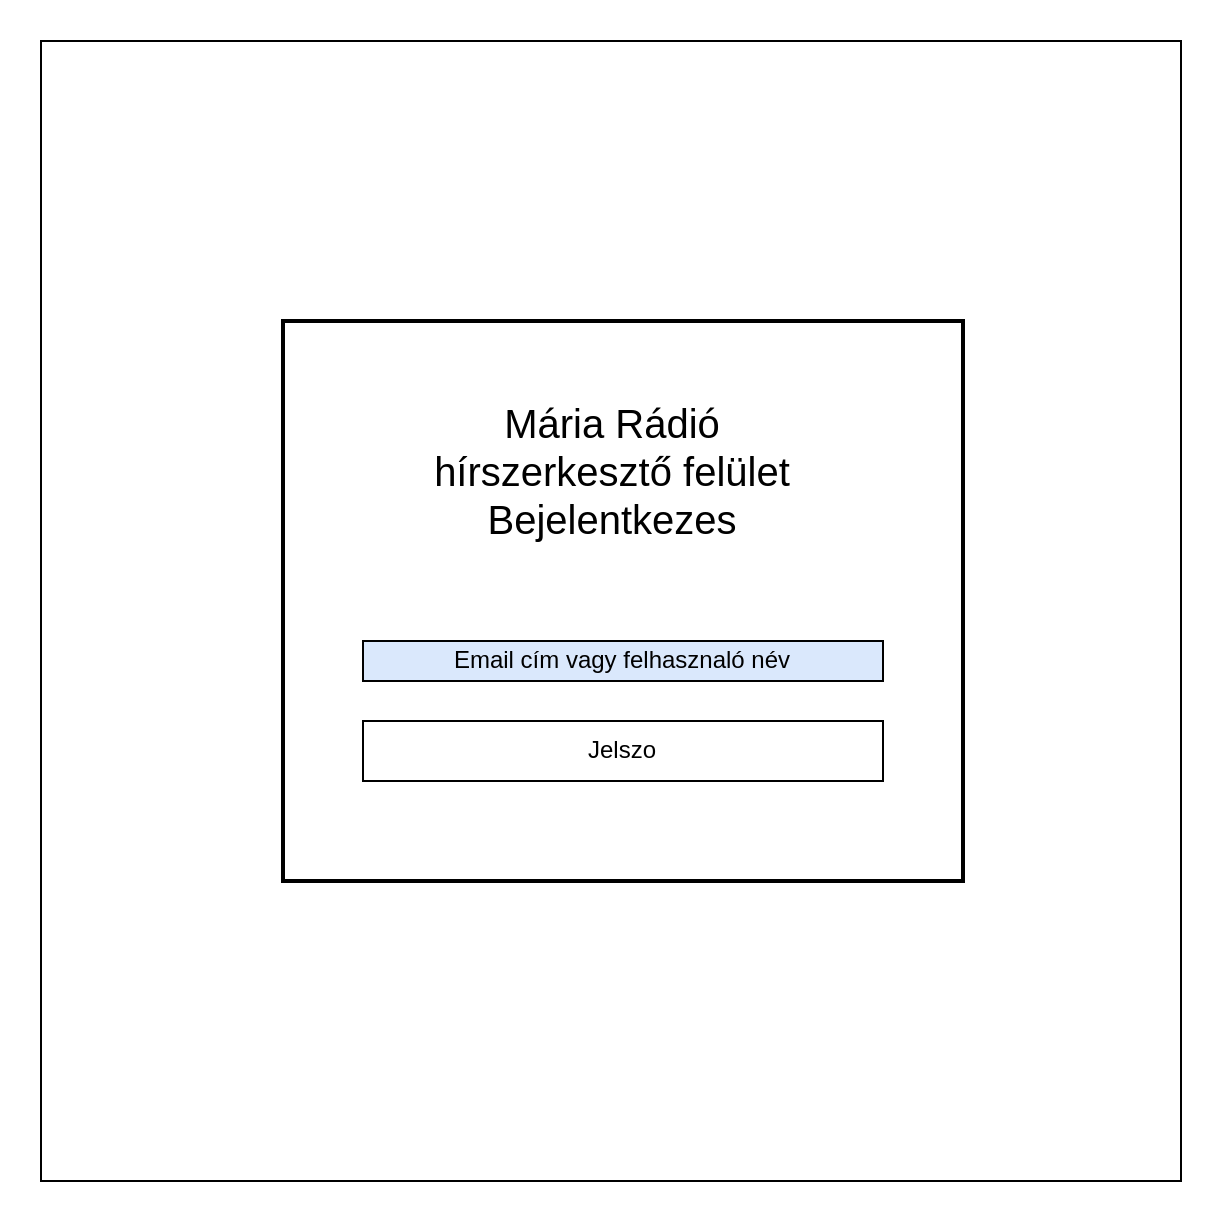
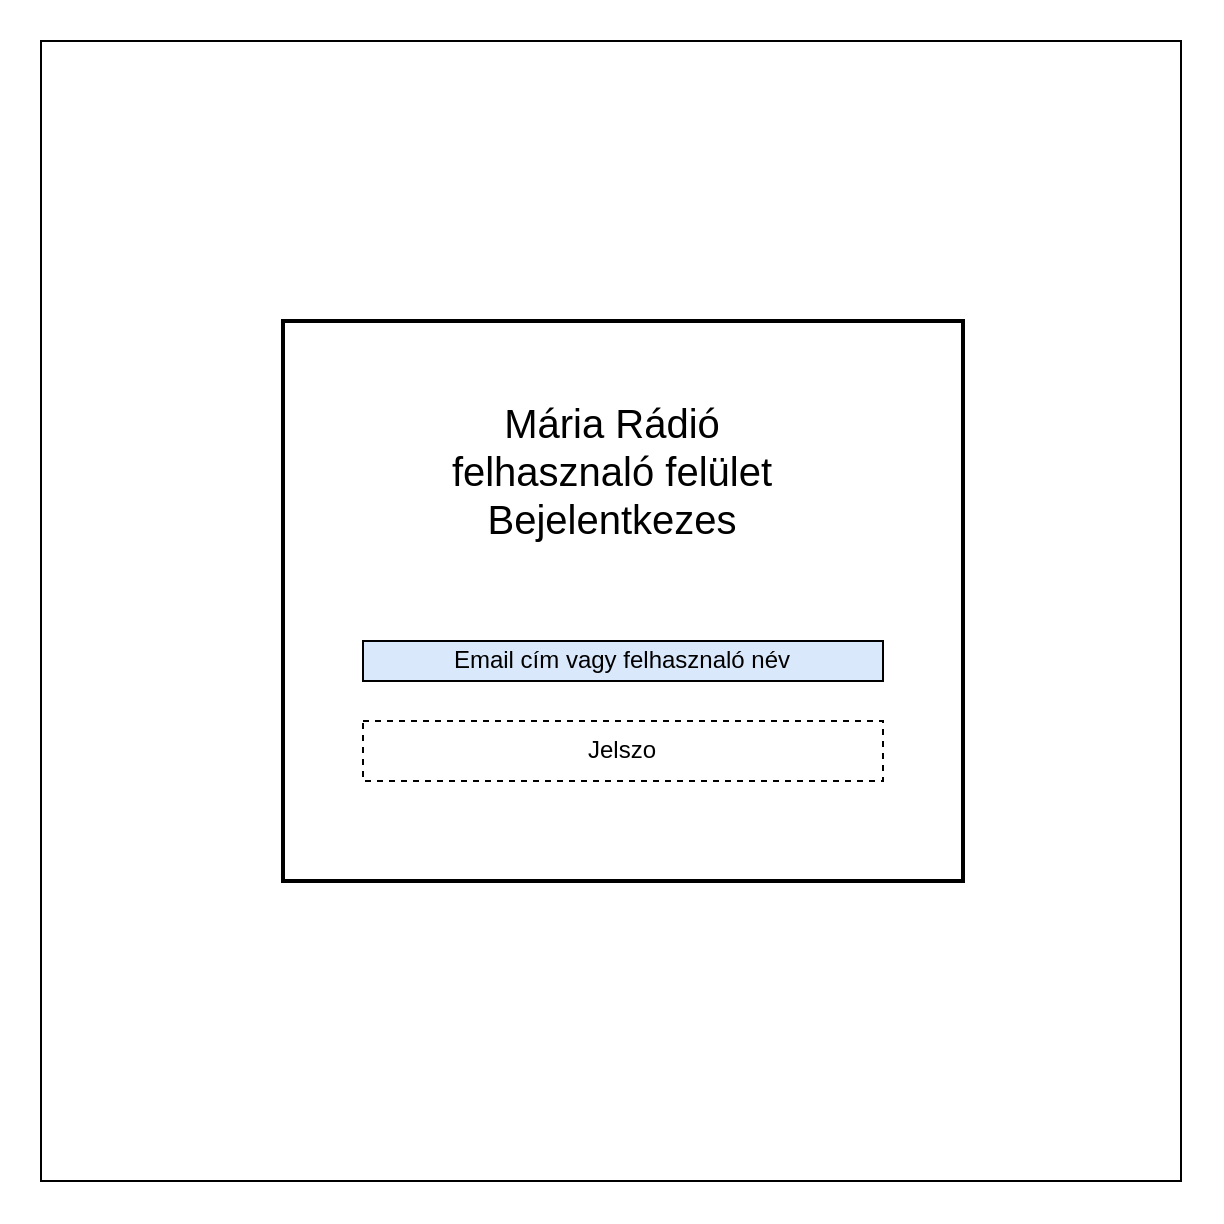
- <mxCell id="6" value="&lt;div&gt;Mária Rádió hírszerkesztő felület&lt;/div&gt;&lt;div&gt;Bejelentkezes&lt;br&gt;&lt;/div&gt;" style="text;html=1;strokeColor=none;fillColor=none;align=center;verticalAlign=middle;whiteSpace=wrap;rounded=0;fontSize=20;" parent="1" vertex="1"><mxGeometry x="201" y="170" width="210" height="130" as="geometry" /></mxCell>
+ <mxCell id="6" value="&lt;div&gt;Mária Rádió felhasznaló felület&lt;/div&gt;&lt;div&gt;Bejelentkezes&lt;br&gt;&lt;/div&gt;" style="text;html=1;strokeColor=none;fillColor=none;align=center;verticalAlign=middle;whiteSpace=wrap;rounded=0;fontSize=20;" parent="1" vertex="1"><mxGeometry x="201" y="170" width="210" height="130" as="geometry" /></mxCell>
- <mxCell id="4" value="Jelszo" style="rounded=0;whiteSpace=wrap;html=1;" parent="1" vertex="1"><mxGeometry x="181" y="360" width="260" height="30" as="geometry" /></mxCell>
+ <mxCell id="4" value="Jelszo" style="rounded=0;whiteSpace=wrap;html=1;dashed=1;" parent="1" vertex="1"><mxGeometry x="181" y="360" width="260" height="30" as="geometry" /></mxCell>
